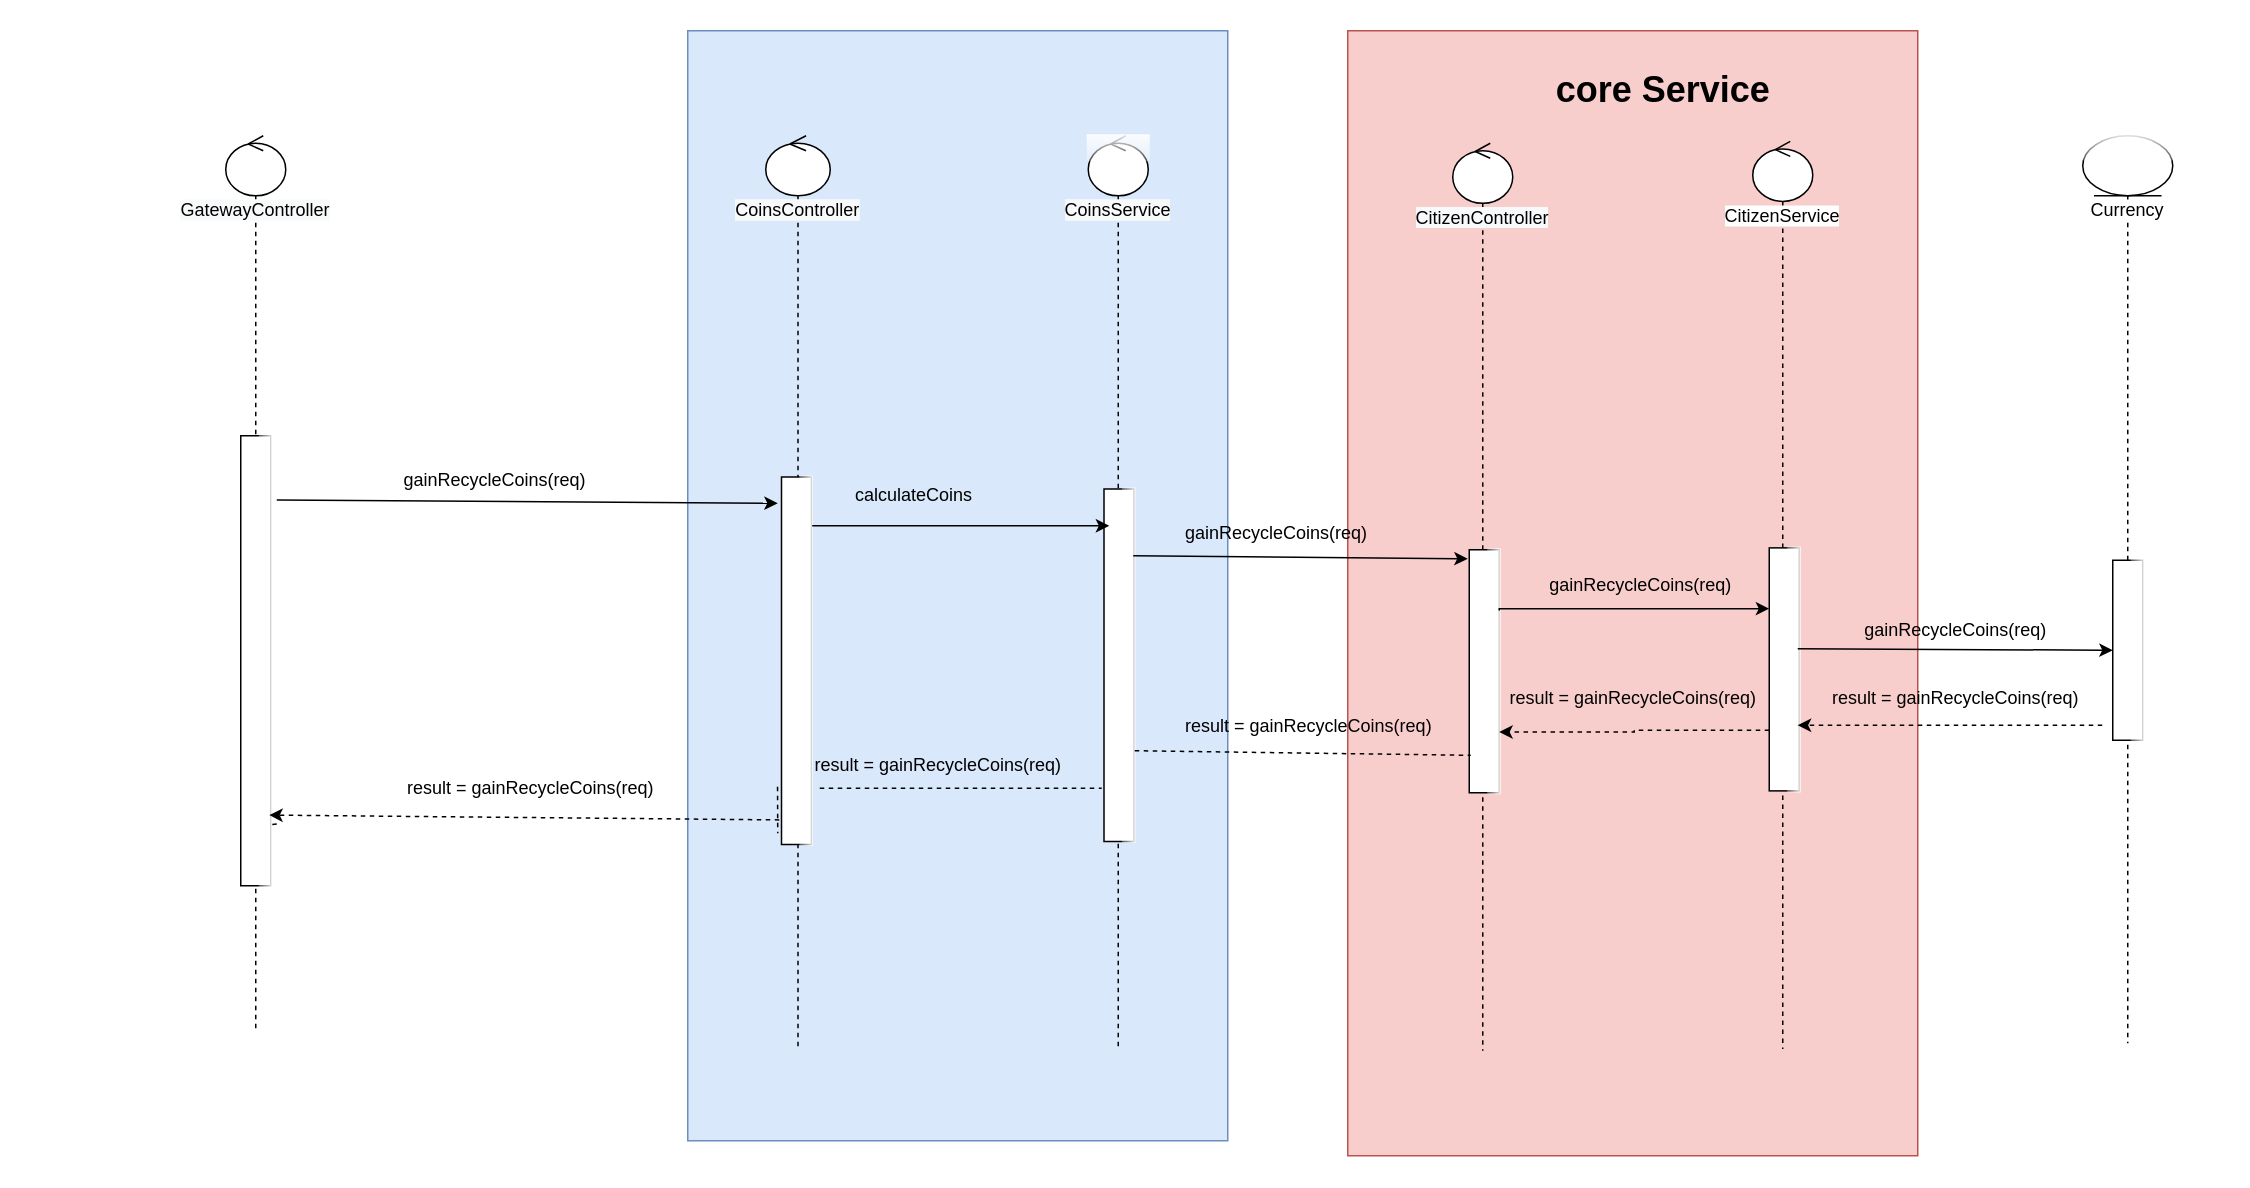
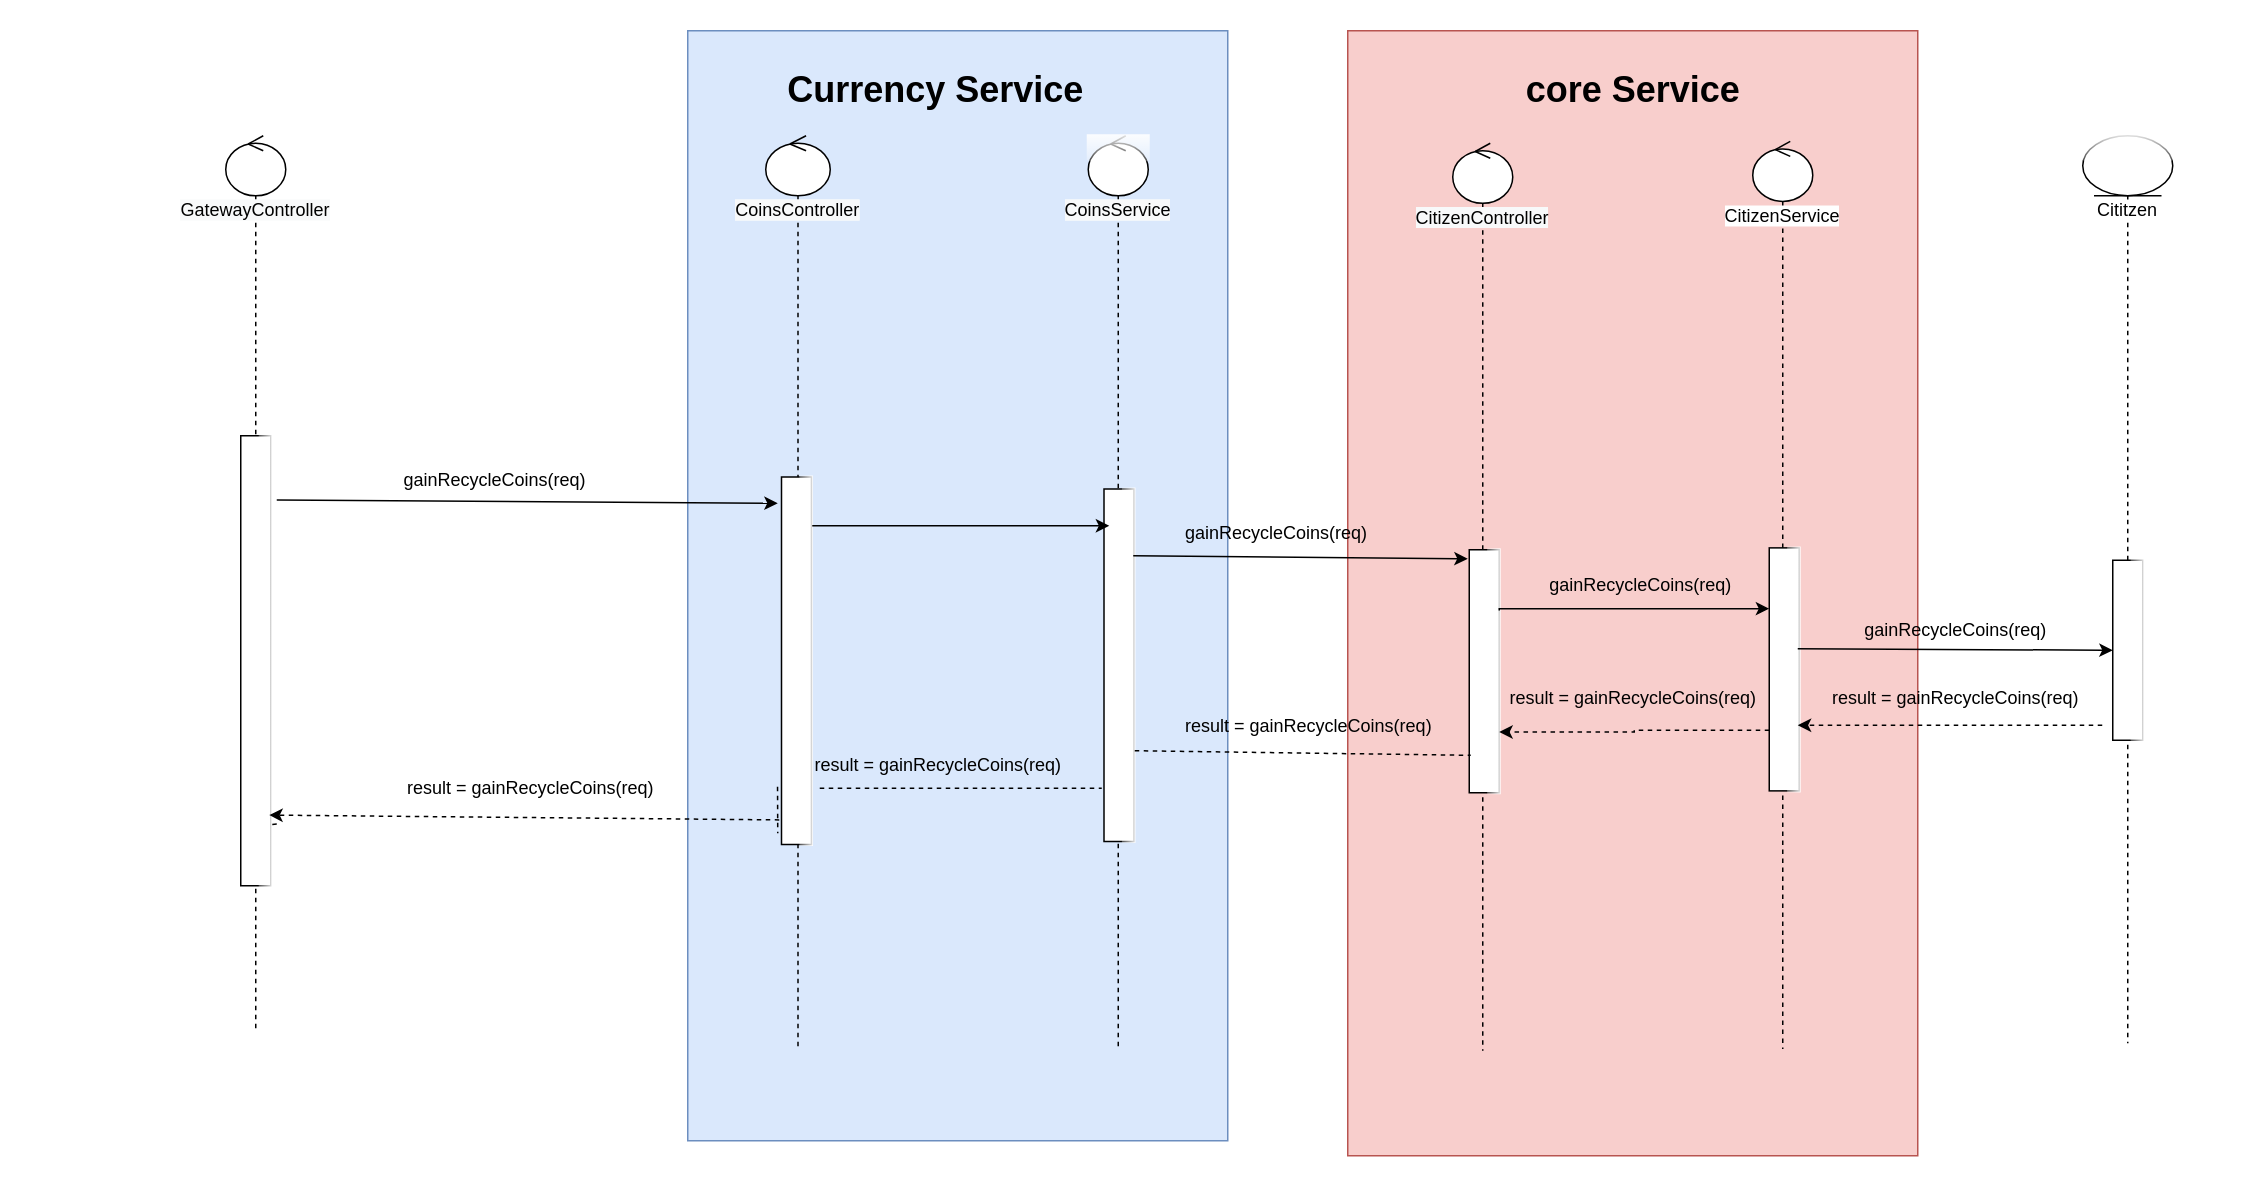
+ <mxCell id="38" value="Currency Service" style="text;strokeColor=none;fillColor=none;html=1;fontSize=24;fontStyle=1;verticalAlign=middle;align=center;" parent="1" vertex="1"><mxGeometry x="498" y="40" width="250" height="40" as="geometry" /></mxCell>
- <mxCell id="39" value="core Service" style="text;strokeColor=none;fillColor=none;html=1;fontSize=24;fontStyle=1;verticalAlign=middle;align=center;" parent="1" vertex="1"><mxGeometry x="1018" y="40" width="180" height="40" as="geometry" /></mxCell>
+ <mxCell id="39" value="core Service" style="text;strokeColor=none;fillColor=none;html=1;fontSize=24;fontStyle=1;verticalAlign=middle;align=center;" parent="1" vertex="1"><mxGeometry x="998" y="40" width="180" height="40" as="geometry" /></mxCell>
- <mxCell id="12" value="Currency" style="shape=umlLifeline;participant=umlEntity;perimeter=lifelinePerimeter;whiteSpace=wrap;html=1;container=1;collapsible=0;recursiveResize=0;verticalAlign=top;spacingTop=36;labelBackgroundColor=#ffffff;outlineConnect=0;glass=1;" parent="1" vertex="1"><mxGeometry x="1388" y="90" width="60" height="605" as="geometry" /></mxCell>
+ <mxCell id="12" value="Cititzen" style="shape=umlLifeline;participant=umlEntity;perimeter=lifelinePerimeter;whiteSpace=wrap;html=1;container=1;collapsible=0;recursiveResize=0;verticalAlign=top;spacingTop=36;labelBackgroundColor=#ffffff;outlineConnect=0;glass=1;" parent="1" vertex="1"><mxGeometry x="1388" y="90" width="60" height="605" as="geometry" /></mxCell>
- <mxCell id="21" value="calculateCoins" style="text;html=1;resizable=0;points=[];autosize=1;align=left;verticalAlign=top;spacingTop=-4;" parent="1" vertex="1"><mxGeometry x="568" y="320" width="100" height="20" as="geometry" /></mxCell>
